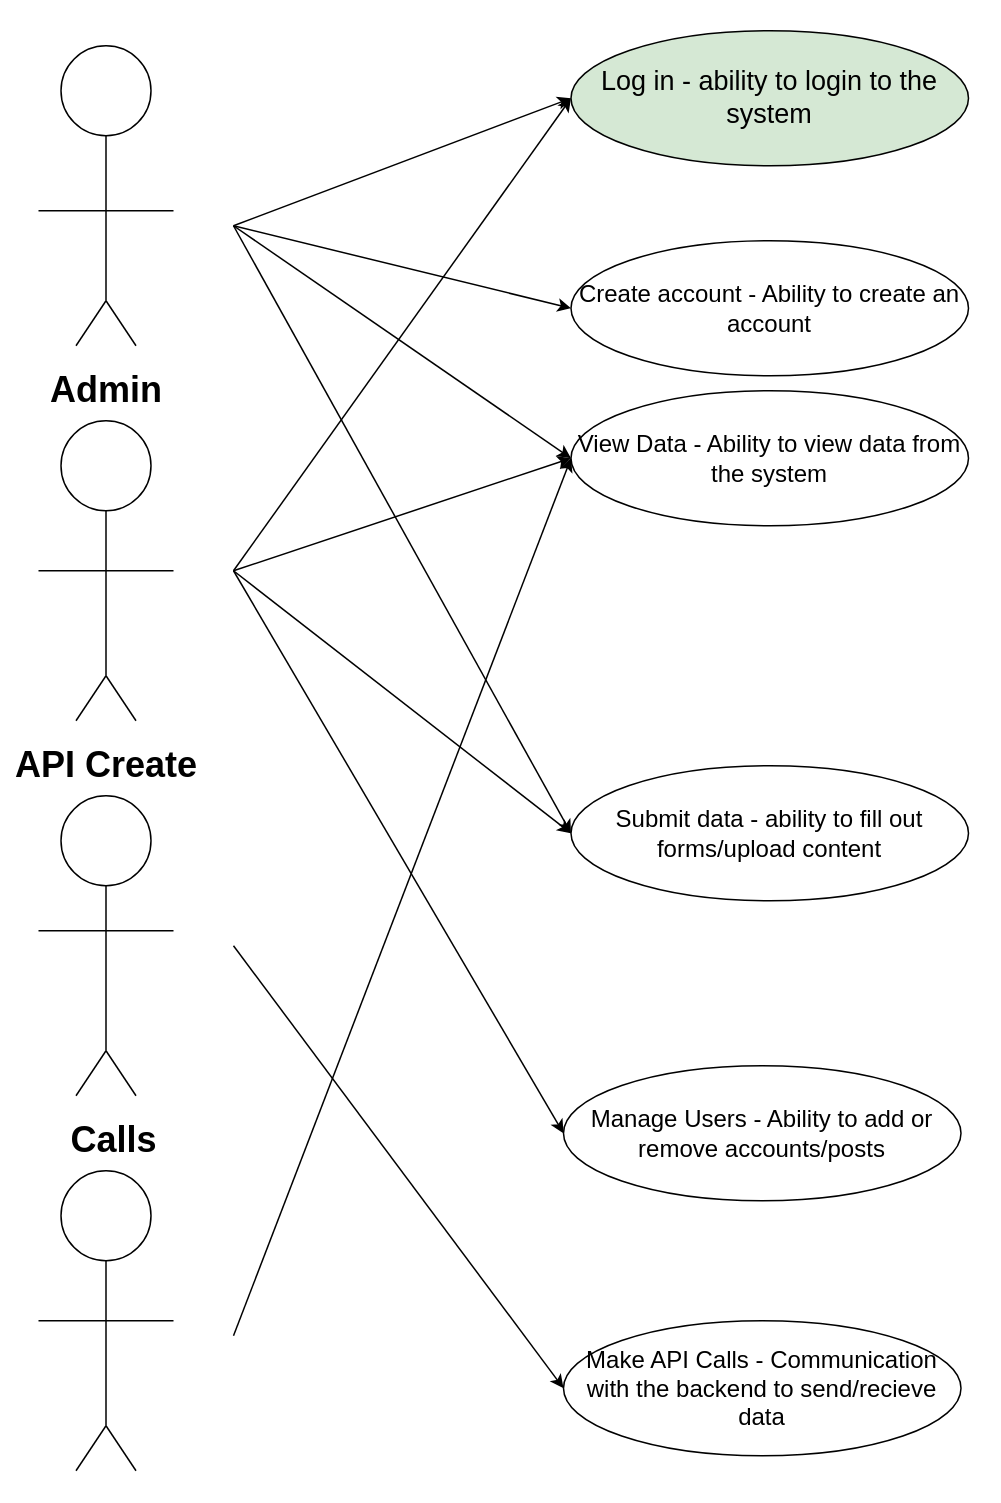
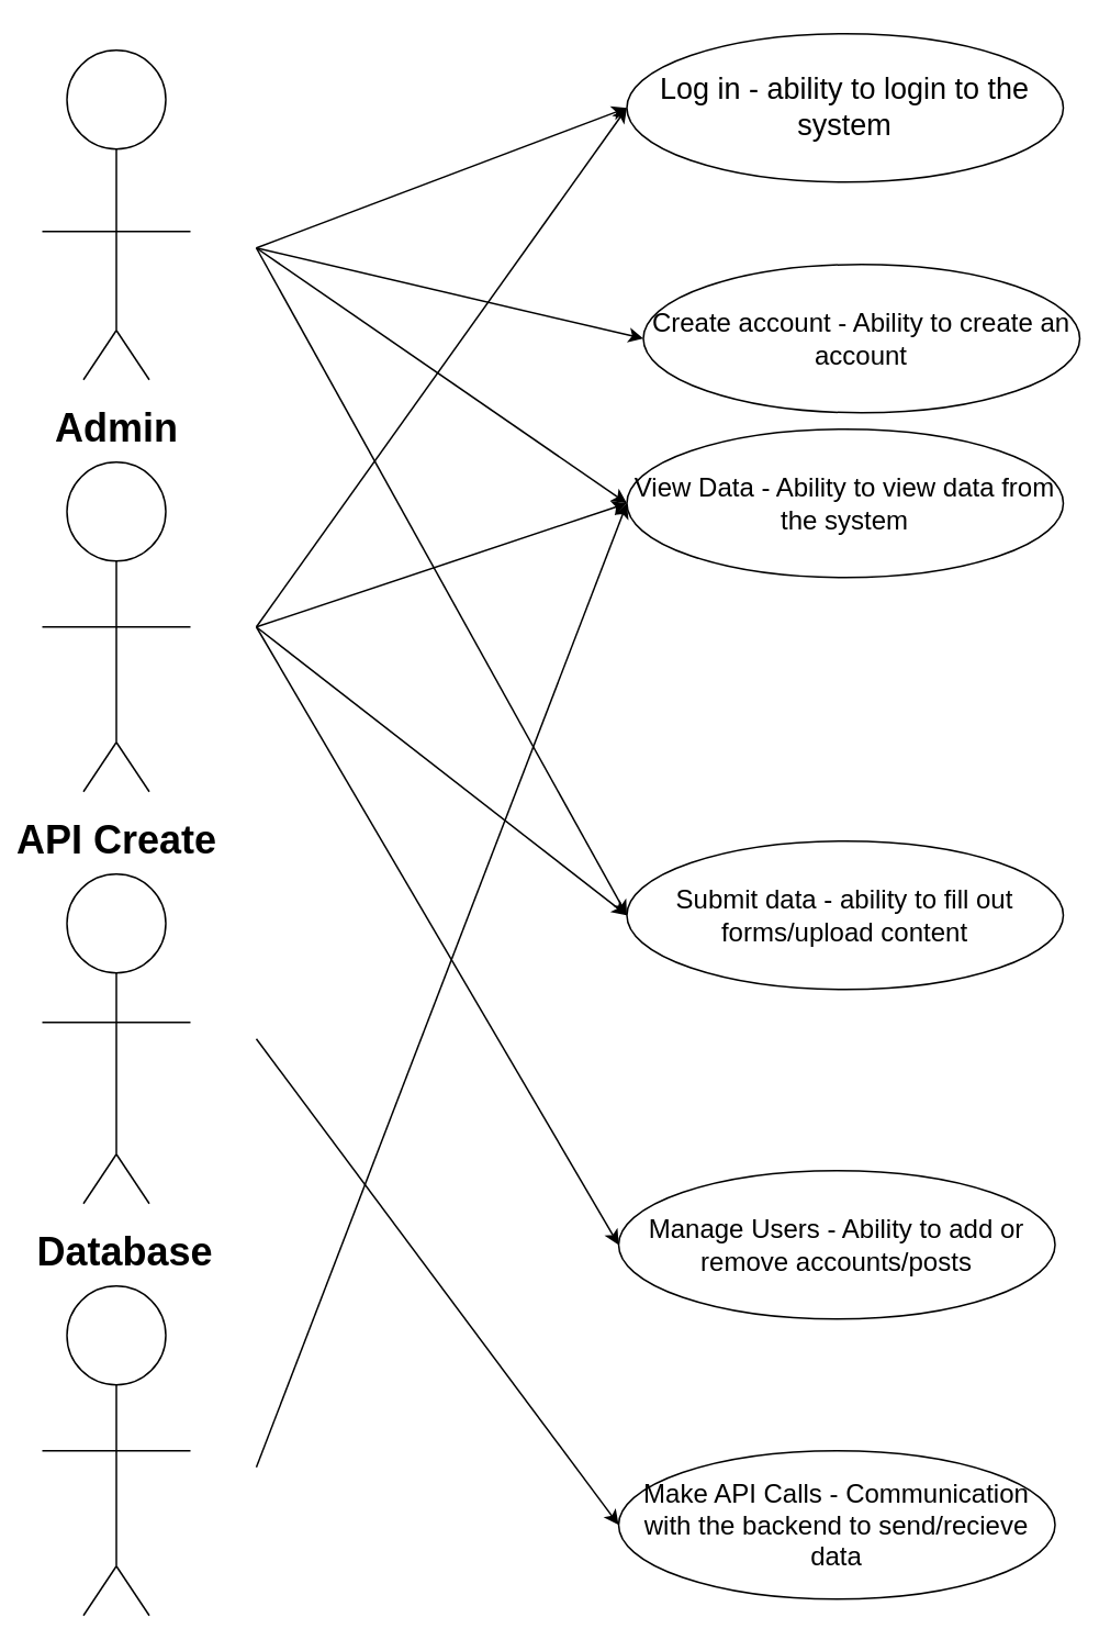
- <mxCell id="25" value="&lt;font style=&quot;font-size: 18px;&quot;&gt;Log in - ability to login to the system&lt;/font&gt;" style="ellipse;whiteSpace=wrap;html=1;fillColor=#d5e8d4;" vertex="1" parent="1"><mxGeometry x="380" y="20" width="265" height="90" as="geometry" /></mxCell>
+ <mxCell id="25" value="&lt;font style=&quot;font-size: 18px;&quot;&gt;Log in - ability to login to the system&lt;/font&gt;" style="ellipse;whiteSpace=wrap;html=1;" vertex="1" parent="1"><mxGeometry x="380" y="20" width="265" height="90" as="geometry" /></mxCell>
- <mxCell id="26" value="&lt;font style=&quot;font-size: 16px;&quot;&gt;Create account - Ability to create an account&lt;/font&gt;" style="ellipse;whiteSpace=wrap;html=1;" vertex="1" parent="1"><mxGeometry x="380" y="160" width="265" height="90" as="geometry" /></mxCell>
+ <mxCell id="26" value="&lt;font style=&quot;font-size: 16px;&quot;&gt;Create account - Ability to create an account&lt;/font&gt;" style="ellipse;whiteSpace=wrap;html=1;" vertex="1" parent="1"><mxGeometry x="390" y="160" width="265" height="90" as="geometry" /></mxCell>
- <mxCell id="24" value="Calls" style="text;strokeColor=none;fillColor=none;html=1;fontSize=24;fontStyle=1;verticalAlign=middle;align=center;" vertex="1" parent="1"><mxGeometry x="25" y="740" width="100" height="40" as="geometry" /></mxCell>
+ <mxCell id="24" value="Database" style="text;strokeColor=none;fillColor=none;html=1;fontSize=24;fontStyle=1;verticalAlign=middle;align=center;" vertex="1" parent="1"><mxGeometry x="25" y="740" width="100" height="40" as="geometry" /></mxCell>
